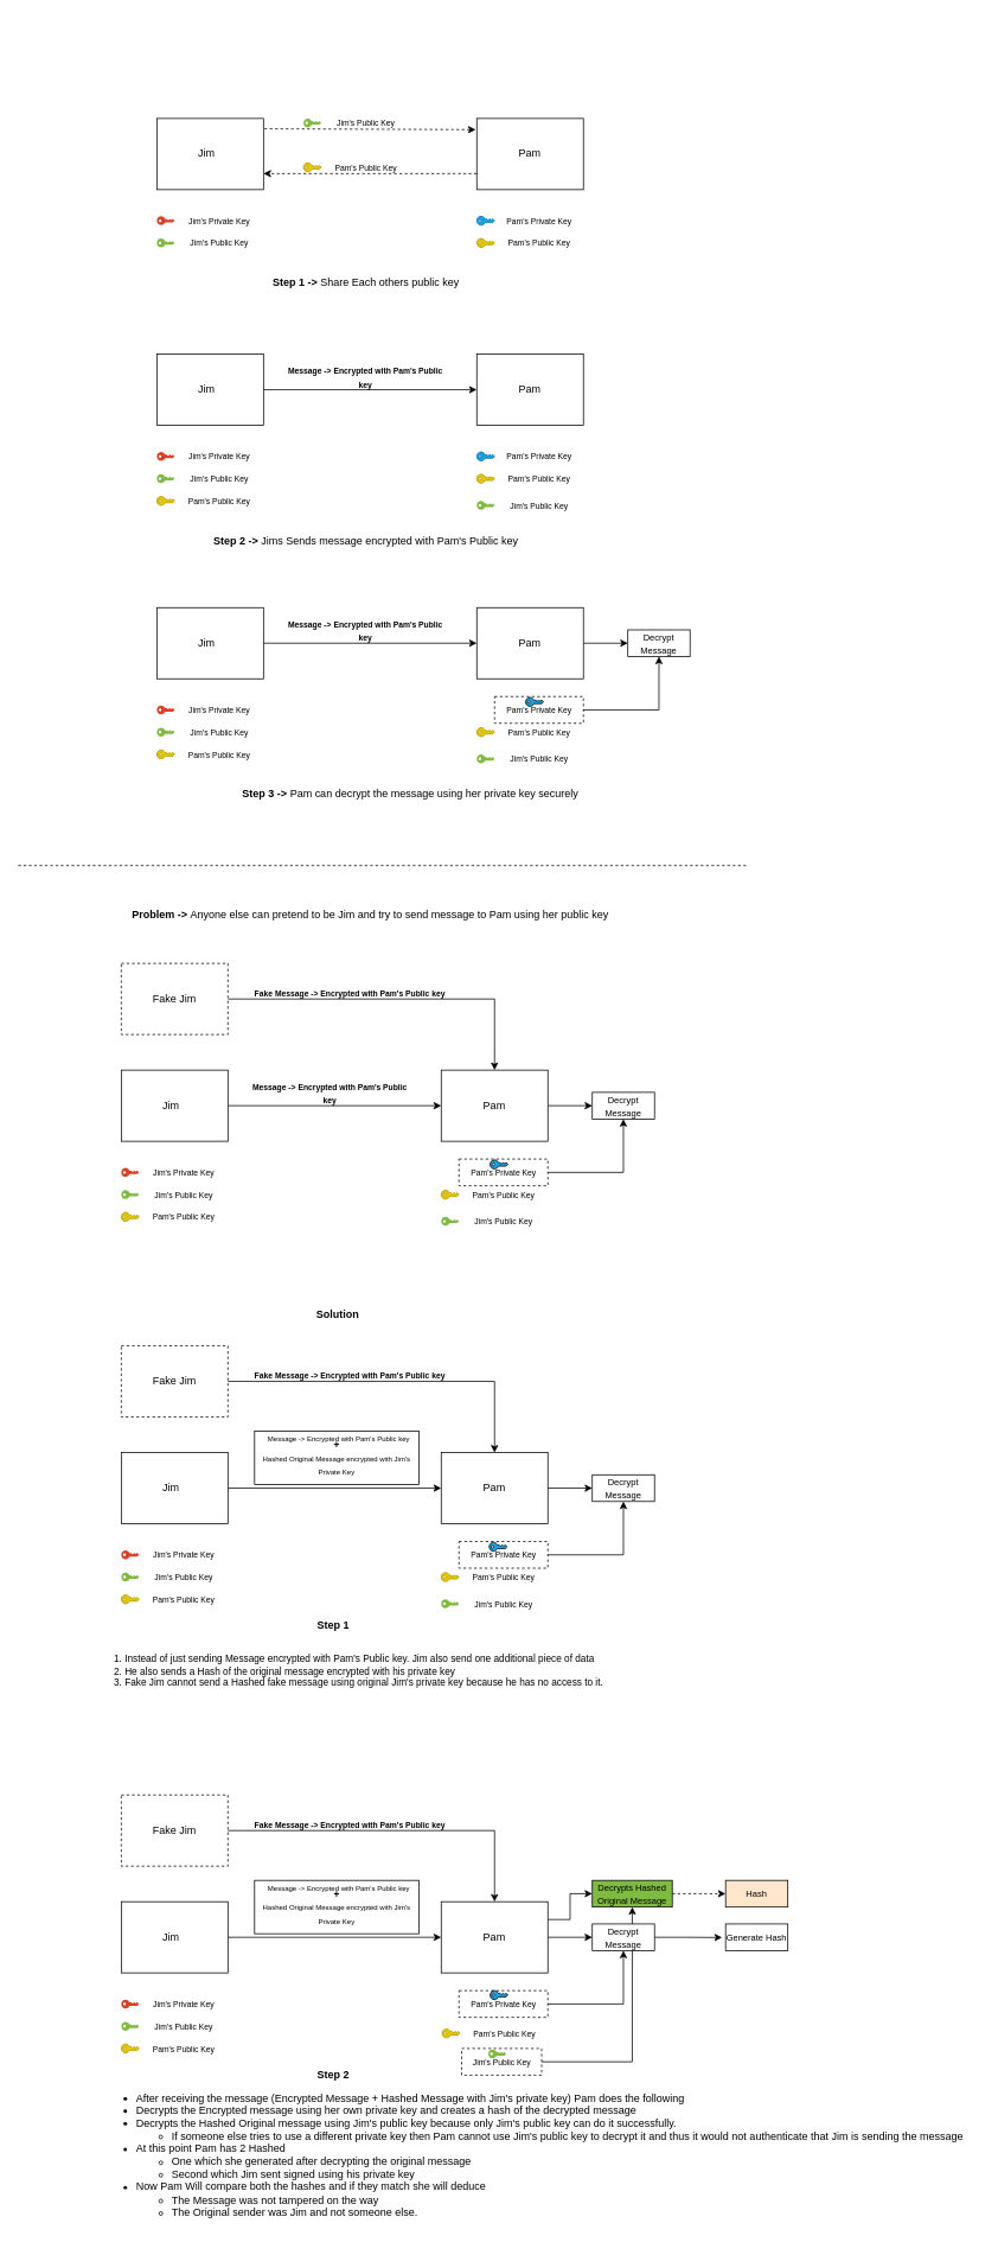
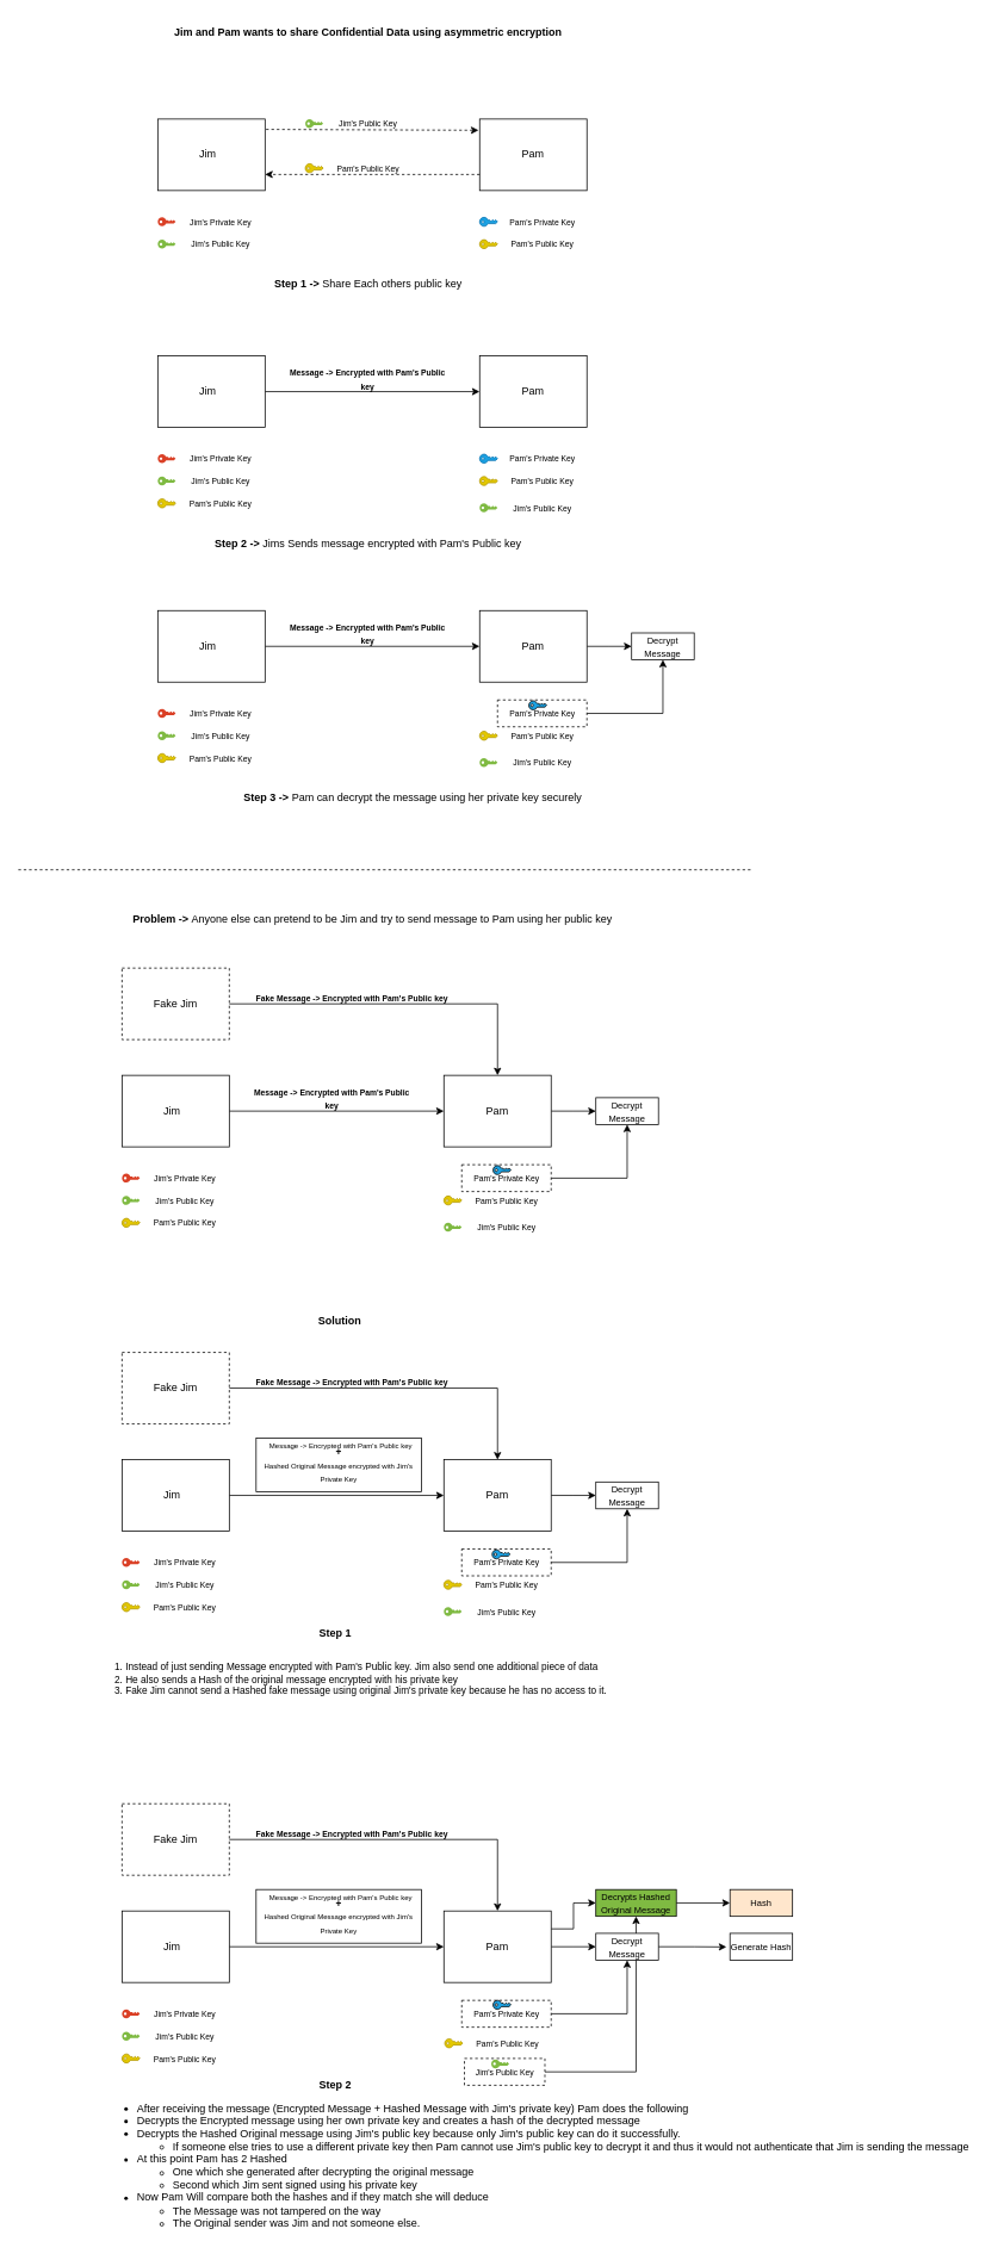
+ <mxCell id="22" value="&lt;b&gt;Jim and Pam wants to share Confidential Data using asymmetric encryption&lt;/b&gt;" style="text;html=1;align=center;verticalAlign=middle;resizable=0;points=[];autosize=1;strokeColor=none;fillColor=none;" vertex="1" parent="1"><mxGeometry x="181" y="20" width="460" height="30" as="geometry" /></mxCell>
- <mxCell id="137" style="edgeStyle=orthogonalEdgeStyle;rounded=0;orthogonalLoop=1;jettySize=auto;html=1;entryX=0;entryY=0.5;entryDx=0;entryDy=0;dashed=1;" edge="1" parent="1" source="138" target="139"><mxGeometry relative="1" as="geometry"><mxPoint x="776" y="2128" as="targetPoint" /></mxGeometry></mxCell>
+ <mxCell id="137" style="edgeStyle=orthogonalEdgeStyle;rounded=0;orthogonalLoop=1;jettySize=auto;html=1;entryX=0;entryY=0.5;entryDx=0;entryDy=0;" edge="1" parent="1" source="138" target="139"><mxGeometry relative="1" as="geometry"><mxPoint x="776" y="2128" as="targetPoint" /></mxGeometry></mxCell>
